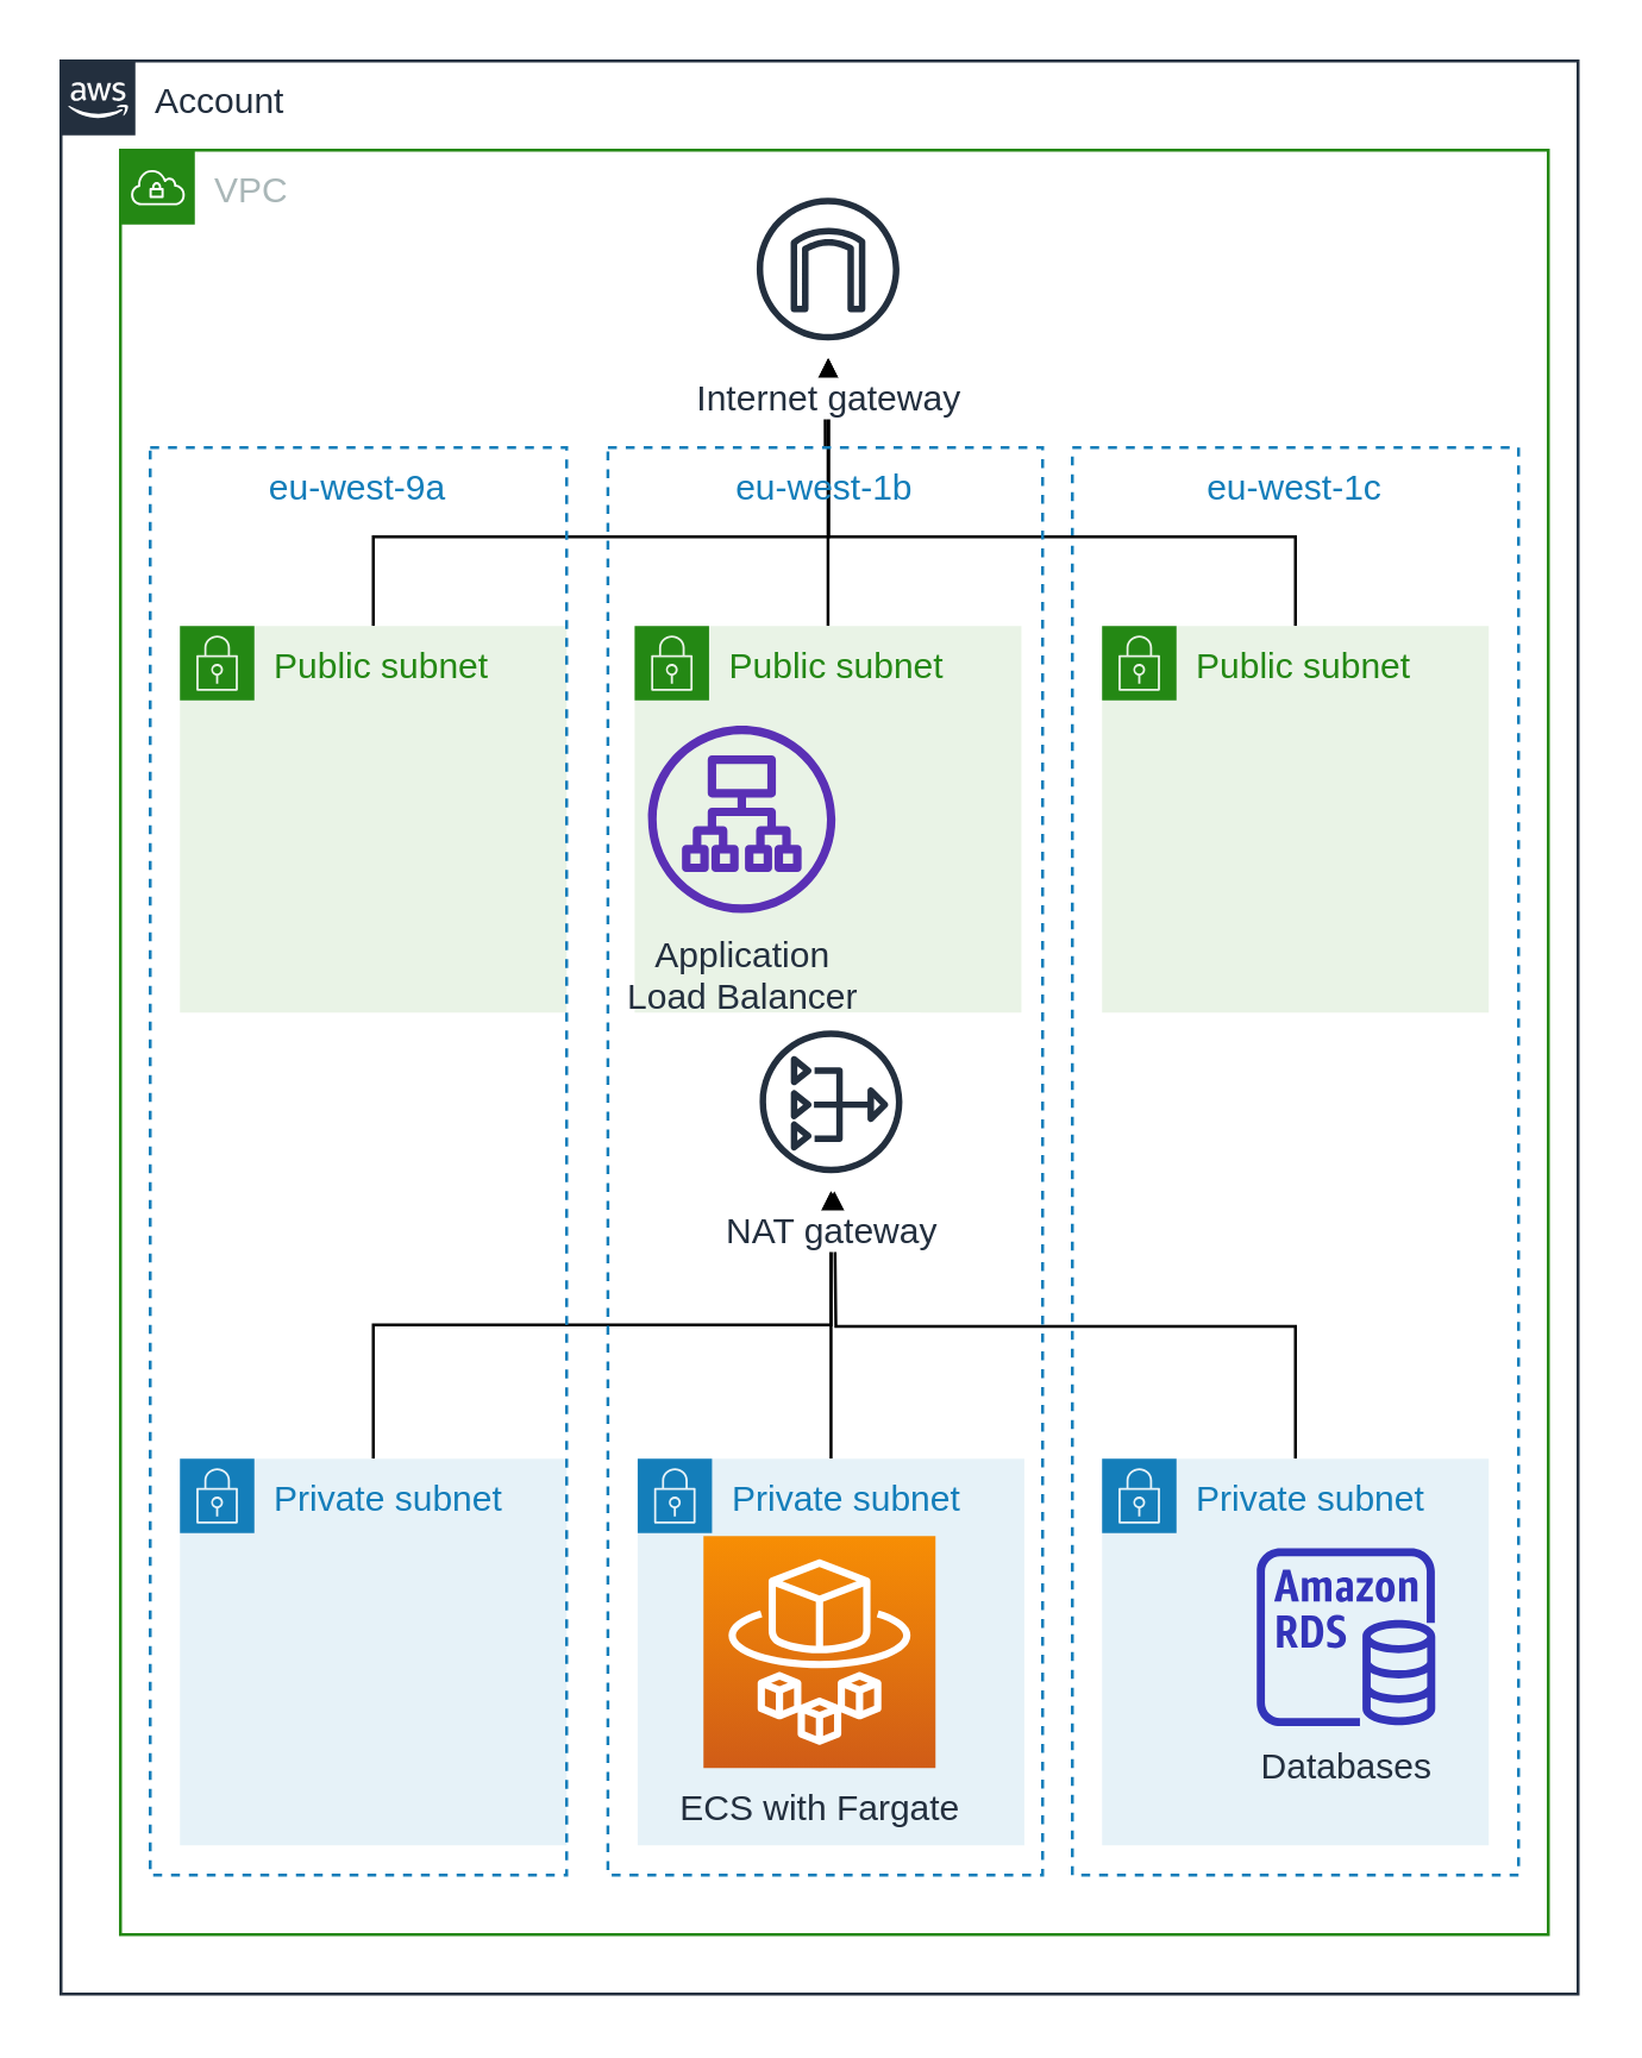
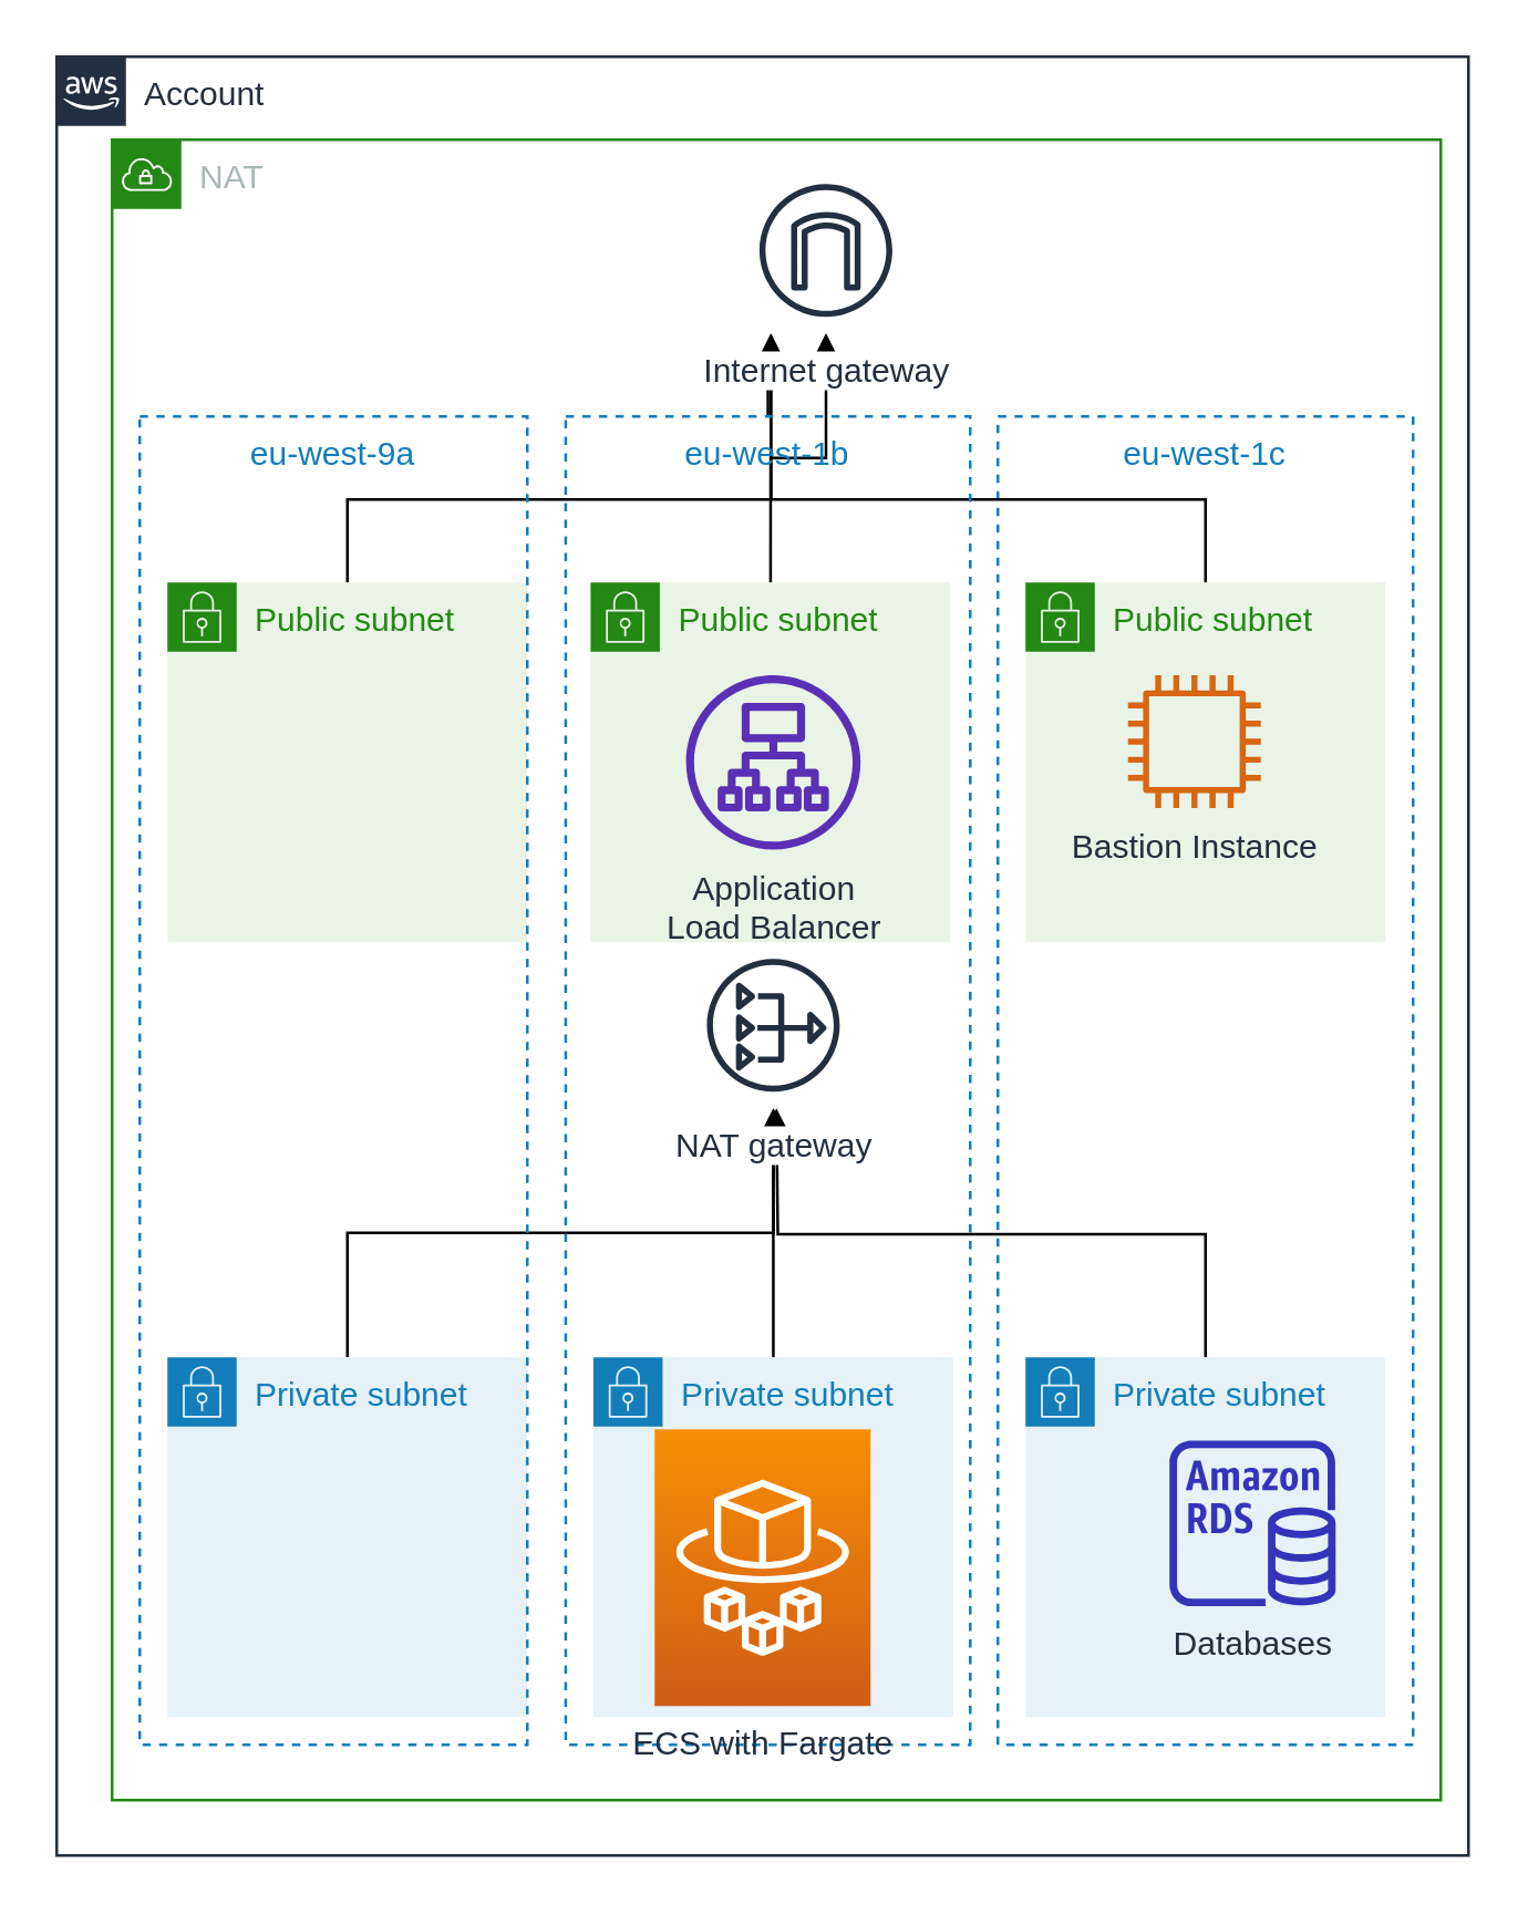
- <mxCell id="3" value="VPC" style="points=[[0,0],[0.25,0],[0.5,0],[0.75,0],[1,0],[1,0.25],[1,0.5],[1,0.75],[1,1],[0.75,1],[0.5,1],[0.25,1],[0,1],[0,0.75],[0,0.5],[0,0.25]];outlineConnect=0;gradientColor=none;html=1;whiteSpace=wrap;fontSize=12;fontStyle=0;shape=mxgraph.aws4.group;grIcon=mxgraph.aws4.group_vpc;strokeColor=#248814;fillColor=none;verticalAlign=top;align=left;spacingLeft=30;fontColor=#AAB7B8;dashed=0;" parent="1" vertex="1"><mxGeometry x="40" y="50" width="480" height="600" as="geometry" /></mxCell>
+ <mxCell id="3" value="NAT" style="points=[[0,0],[0.25,0],[0.5,0],[0.75,0],[1,0],[1,0.25],[1,0.5],[1,0.75],[1,1],[0.75,1],[0.5,1],[0.25,1],[0,1],[0,0.75],[0,0.5],[0,0.25]];outlineConnect=0;gradientColor=none;html=1;whiteSpace=wrap;fontSize=12;fontStyle=0;shape=mxgraph.aws4.group;grIcon=mxgraph.aws4.group_vpc;strokeColor=#248814;fillColor=none;verticalAlign=top;align=left;spacingLeft=30;fontColor=#AAB7B8;dashed=0;" parent="1" vertex="1"><mxGeometry x="40" y="50" width="480" height="600" as="geometry" /></mxCell>
- <mxCell id="19" value="&lt;span style=&quot;background-color: rgb(255 , 255 , 255)&quot;&gt;Internet gateway&lt;/span&gt;" style="outlineConnect=0;fontColor=#232F3E;gradientColor=none;strokeColor=#232F3E;fillColor=#ffffff;dashed=0;verticalLabelPosition=bottom;verticalAlign=top;align=center;html=1;fontSize=12;fontStyle=0;aspect=fixed;shape=mxgraph.aws4.resourceIcon;resIcon=mxgraph.aws4.internet_gateway;" parent="1" vertex="1"><mxGeometry x="247.87" y="60" width="60" height="60" as="geometry" /></mxCell>
+ <mxCell id="19" value="&lt;span style=&quot;background-color: rgb(255 , 255 , 255)&quot;&gt;Internet gateway&lt;/span&gt;" style="outlineConnect=0;fontColor=#232F3E;gradientColor=none;strokeColor=#232F3E;fillColor=#ffffff;dashed=0;verticalLabelPosition=bottom;verticalAlign=top;align=center;html=1;fontSize=12;fontStyle=0;aspect=fixed;shape=mxgraph.aws4.resourceIcon;resIcon=mxgraph.aws4.internet_gateway;" parent="1" vertex="1"><mxGeometry x="247.87" y="60" width="100" height="60" as="geometry" /></mxCell>
+ <mxCell id="25" value="Bastion Instance" style="outlineConnect=0;fontColor=#232F3E;gradientColor=none;fillColor=#D86613;strokeColor=none;dashed=0;verticalLabelPosition=bottom;verticalAlign=top;align=center;html=1;fontSize=12;fontStyle=0;aspect=fixed;pointerEvents=1;shape=mxgraph.aws4.instance2;" vertex="1" parent="1"><mxGeometry x="407" y="243.5" width="48" height="48" as="geometry" /></mxCell>
- <mxCell id="22" value="Application&lt;br&gt;Load Balancer" style="outlineConnect=0;fontColor=#232F3E;gradientColor=none;fillColor=#5A30B5;strokeColor=none;dashed=0;verticalLabelPosition=bottom;verticalAlign=top;align=center;html=1;fontSize=12;fontStyle=0;aspect=fixed;pointerEvents=1;shape=mxgraph.aws4.application_load_balancer;" parent="1" vertex="1"><mxGeometry x="217.37" y="243.5" width="63" height="63" as="geometry" /></mxCell>
+ <mxCell id="22" value="Application&lt;br&gt;Load Balancer" style="outlineConnect=0;fontColor=#232F3E;gradientColor=none;fillColor=#5A30B5;strokeColor=none;dashed=0;verticalLabelPosition=bottom;verticalAlign=top;align=center;html=1;fontSize=12;fontStyle=0;aspect=fixed;pointerEvents=1;shape=mxgraph.aws4.application_load_balancer;" parent="1" vertex="1"><mxGeometry x="247.37" y="243.5" width="63" height="63" as="geometry" /></mxCell>
- <mxCell id="24" value="ECS with Fargate" style="outlineConnect=0;fontColor=#232F3E;gradientColor=#F78E04;gradientDirection=north;fillColor=#D05C17;strokeColor=#ffffff;dashed=0;verticalLabelPosition=bottom;verticalAlign=top;align=center;html=1;fontSize=12;fontStyle=0;aspect=fixed;shape=mxgraph.aws4.resourceIcon;resIcon=mxgraph.aws4.fargate;" vertex="1" parent="1"><mxGeometry x="236" y="516" width="78" height="78" as="geometry" /></mxCell>
+ <mxCell id="24" value="ECS with Fargate" style="outlineConnect=0;fontColor=#232F3E;gradientColor=#F78E04;gradientDirection=north;fillColor=#D05C17;strokeColor=#ffffff;dashed=0;verticalLabelPosition=bottom;verticalAlign=top;align=center;html=1;fontSize=12;fontStyle=0;aspect=fixed;shape=mxgraph.aws4.resourceIcon;resIcon=mxgraph.aws4.fargate;" vertex="1" parent="1"><mxGeometry x="236" y="516" width="78" height="100" as="geometry" /></mxCell>
